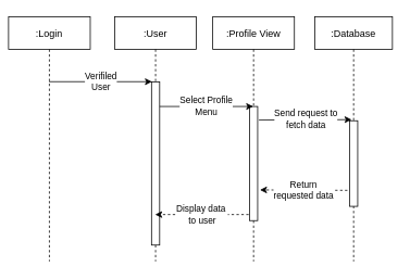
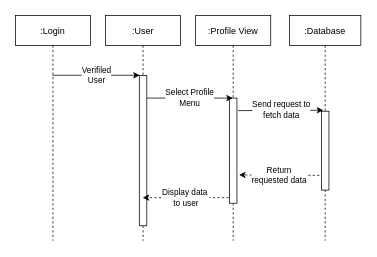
- <mxCell id="2" value=":Login" style="shape=umlLifeline;perimeter=lifelinePerimeter;container=1;collapsible=0;recursiveResize=0;rounded=0;shadow=0;strokeWidth=1;" parent="1" vertex="1"><mxGeometry x="10" y="20" width="100" height="300" as="geometry" /></mxCell>
+ <mxCell id="2" value=":Login" style="shape=umlLifeline;perimeter=lifelinePerimeter;container=1;collapsible=0;recursiveResize=0;rounded=0;shadow=0;strokeWidth=1;" parent="1" vertex="1"><mxGeometry x="20" y="20" width="100" height="300" as="geometry" /></mxCell>
